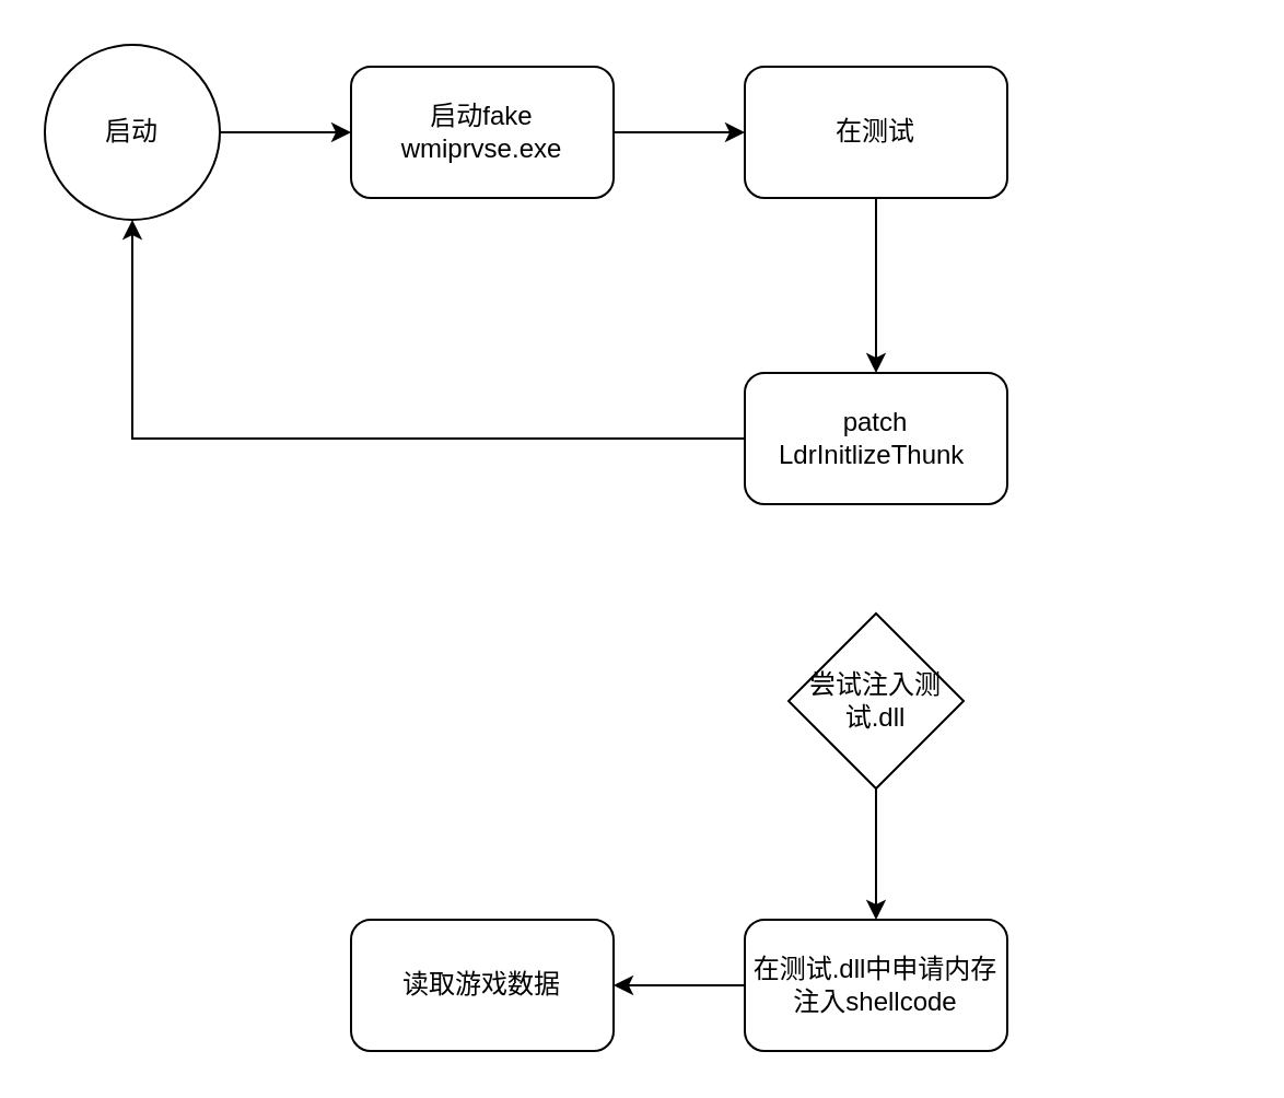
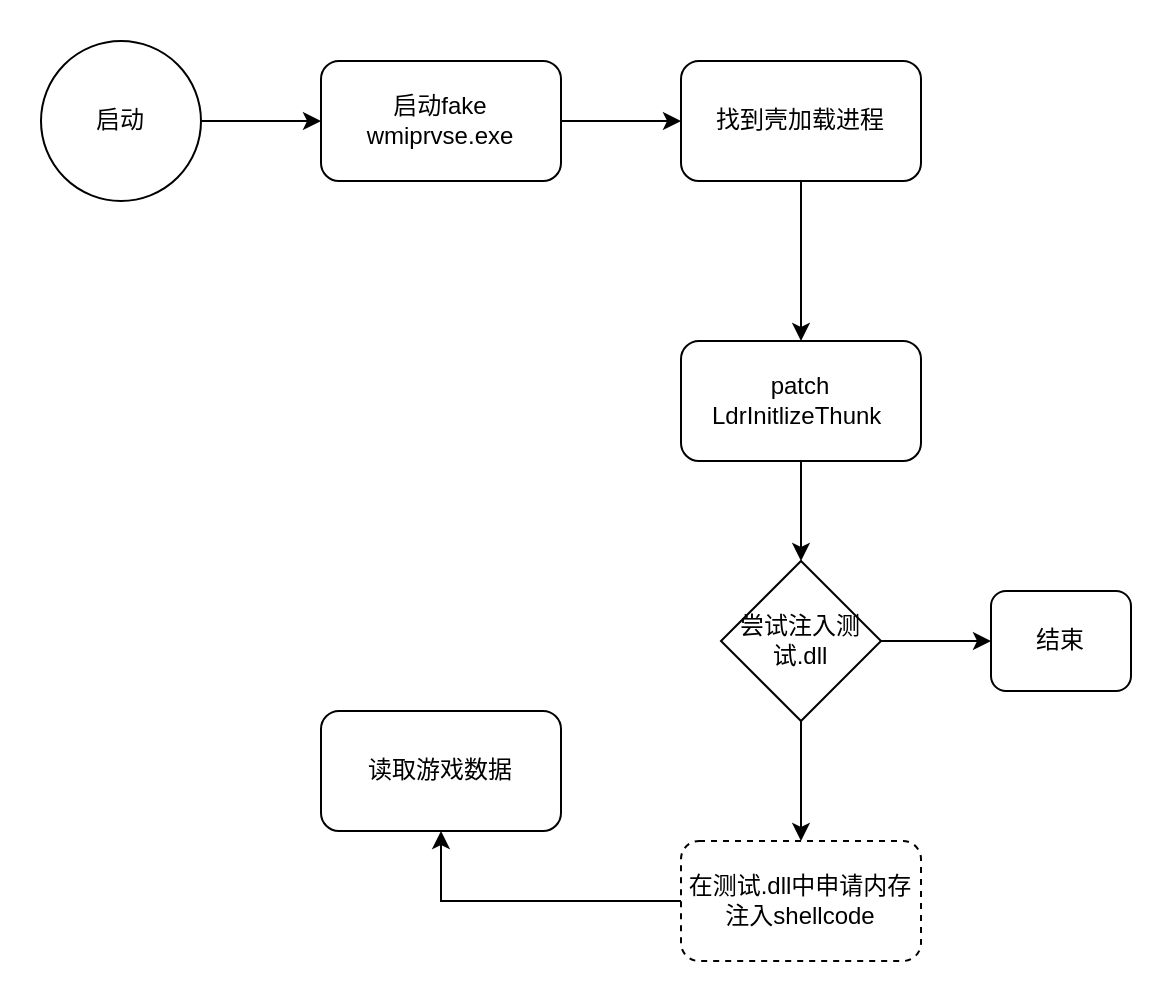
- <mxCell id="7" value="在测试" style="rounded=1;whiteSpace=wrap;html=1;" vertex="1" parent="1"><mxGeometry x="340" y="30" width="120" height="60" as="geometry" /></mxCell>
+ <mxCell id="7" value="找到壳加载进程" style="rounded=1;whiteSpace=wrap;html=1;" vertex="1" parent="1"><mxGeometry x="340" y="30" width="120" height="60" as="geometry" /></mxCell>
- <mxCell id="11" value="" style="edgeStyle=orthogonalEdgeStyle;rounded=0;orthogonalLoop=1;jettySize=auto;html=1;" edge="1" parent="1" source="12" target="5"><mxGeometry relative="1" as="geometry" /></mxCell>
+ <mxCell id="11" value="" style="edgeStyle=orthogonalEdgeStyle;rounded=0;orthogonalLoop=1;jettySize=auto;html=1;" edge="1" parent="1" source="12" target="10"><mxGeometry relative="1" as="geometry" /></mxCell>
+ <mxCell id="8" value="" style="edgeStyle=orthogonalEdgeStyle;rounded=0;orthogonalLoop=1;jettySize=auto;html=1;" edge="1" parent="1" source="10" target="13"><mxGeometry relative="1" as="geometry" /></mxCell>
+ <mxCell id="13" value="结束" style="rounded=1;whiteSpace=wrap;html=1;" vertex="1" parent="1"><mxGeometry x="495" y="295" width="70" height="50" as="geometry" /></mxCell>
- <mxCell id="16" value="读取游戏数据" style="rounded=1;whiteSpace=wrap;html=1;" vertex="1" parent="1"><mxGeometry x="160" y="420" width="120" height="60" as="geometry" /></mxCell>
+ <mxCell id="16" value="读取游戏数据" style="rounded=1;whiteSpace=wrap;html=1;" vertex="1" parent="1"><mxGeometry x="160" y="355" width="120" height="60" as="geometry" /></mxCell>
- <mxCell id="15" value="在测试.dll中申请内存注入shellcode" style="rounded=1;whiteSpace=wrap;html=1;" vertex="1" parent="1"><mxGeometry x="340" y="420" width="120" height="60" as="geometry" /></mxCell>
+ <mxCell id="15" value="在测试.dll中申请内存注入shellcode" style="rounded=1;whiteSpace=wrap;html=1;dashed=1;" vertex="1" parent="1"><mxGeometry x="340" y="420" width="120" height="60" as="geometry" /></mxCell>
